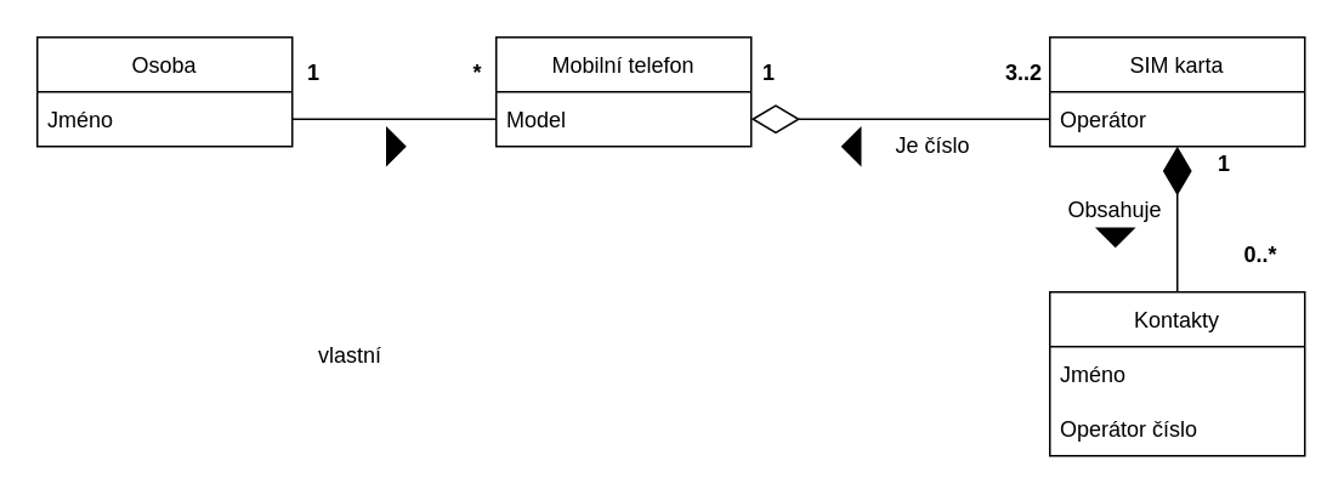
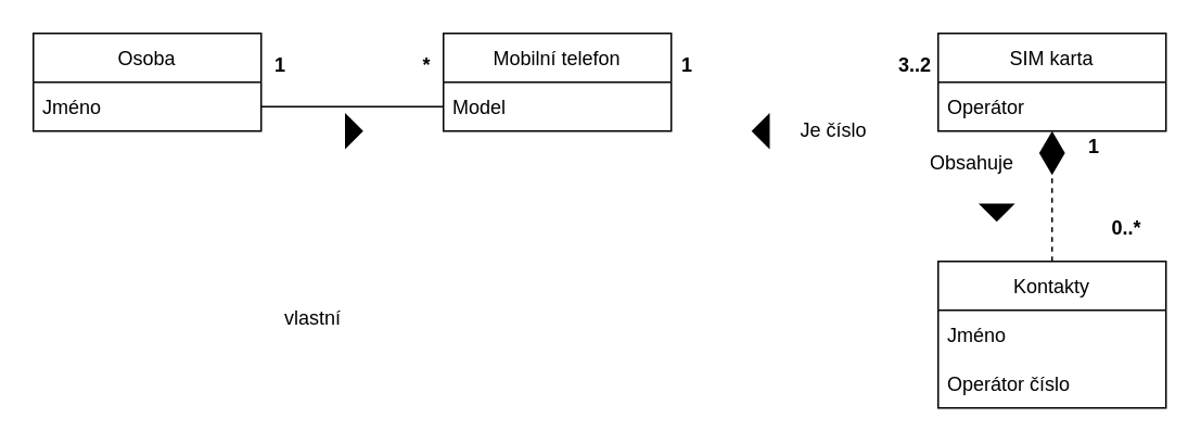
- <mxCell id="16" value="" style="endArrow=diamondThin;endFill=0;endSize=24;html=1;exitX=0;exitY=0.5;exitDx=0;exitDy=0;entryX=1;entryY=0.5;entryDx=0;entryDy=0;" edge="1" parent="1" source="7" target="5"><mxGeometry width="160" relative="1" as="geometry"><mxPoint x="252" y="190" as="sourcePoint" /><mxPoint x="412" y="190" as="targetPoint" /></mxGeometry></mxCell>
- <mxCell id="24" value="Obsahuje" style="text;html=1;strokeColor=none;fillColor=none;align=center;verticalAlign=middle;whiteSpace=wrap;rounded=0;" vertex="1" parent="1"><mxGeometry x="592" y="105" width="40" height="20" as="geometry" /></mxCell>
+ <mxCell id="24" value="Obsahuje" style="text;html=1;strokeColor=none;fillColor=none;align=center;verticalAlign=middle;whiteSpace=wrap;rounded=0;" vertex="1" parent="1"><mxGeometry x="577" y="90" width="40" height="20" as="geometry" /></mxCell>
- <mxCell id="21" value="" style="endArrow=diamondThin;endFill=1;endSize=24;html=1;entryX=0.5;entryY=1;entryDx=0;entryDy=0;entryPerimeter=0;exitX=0.5;exitY=0;exitDx=0;exitDy=0;" edge="1" parent="1" source="8" target="7"><mxGeometry width="160" relative="1" as="geometry"><mxPoint x="412" y="260" as="sourcePoint" /><mxPoint x="572" y="260" as="targetPoint" /></mxGeometry></mxCell>
+ <mxCell id="21" value="" style="endArrow=diamondThin;endFill=1;endSize=24;html=1;entryX=0.5;entryY=1;entryDx=0;entryDy=0;entryPerimeter=0;exitX=0.5;exitY=0;exitDx=0;exitDy=0;dashed=1;" edge="1" parent="1" source="8" target="7"><mxGeometry width="160" relative="1" as="geometry"><mxPoint x="412" y="260" as="sourcePoint" /><mxPoint x="572" y="260" as="targetPoint" /></mxGeometry></mxCell>
